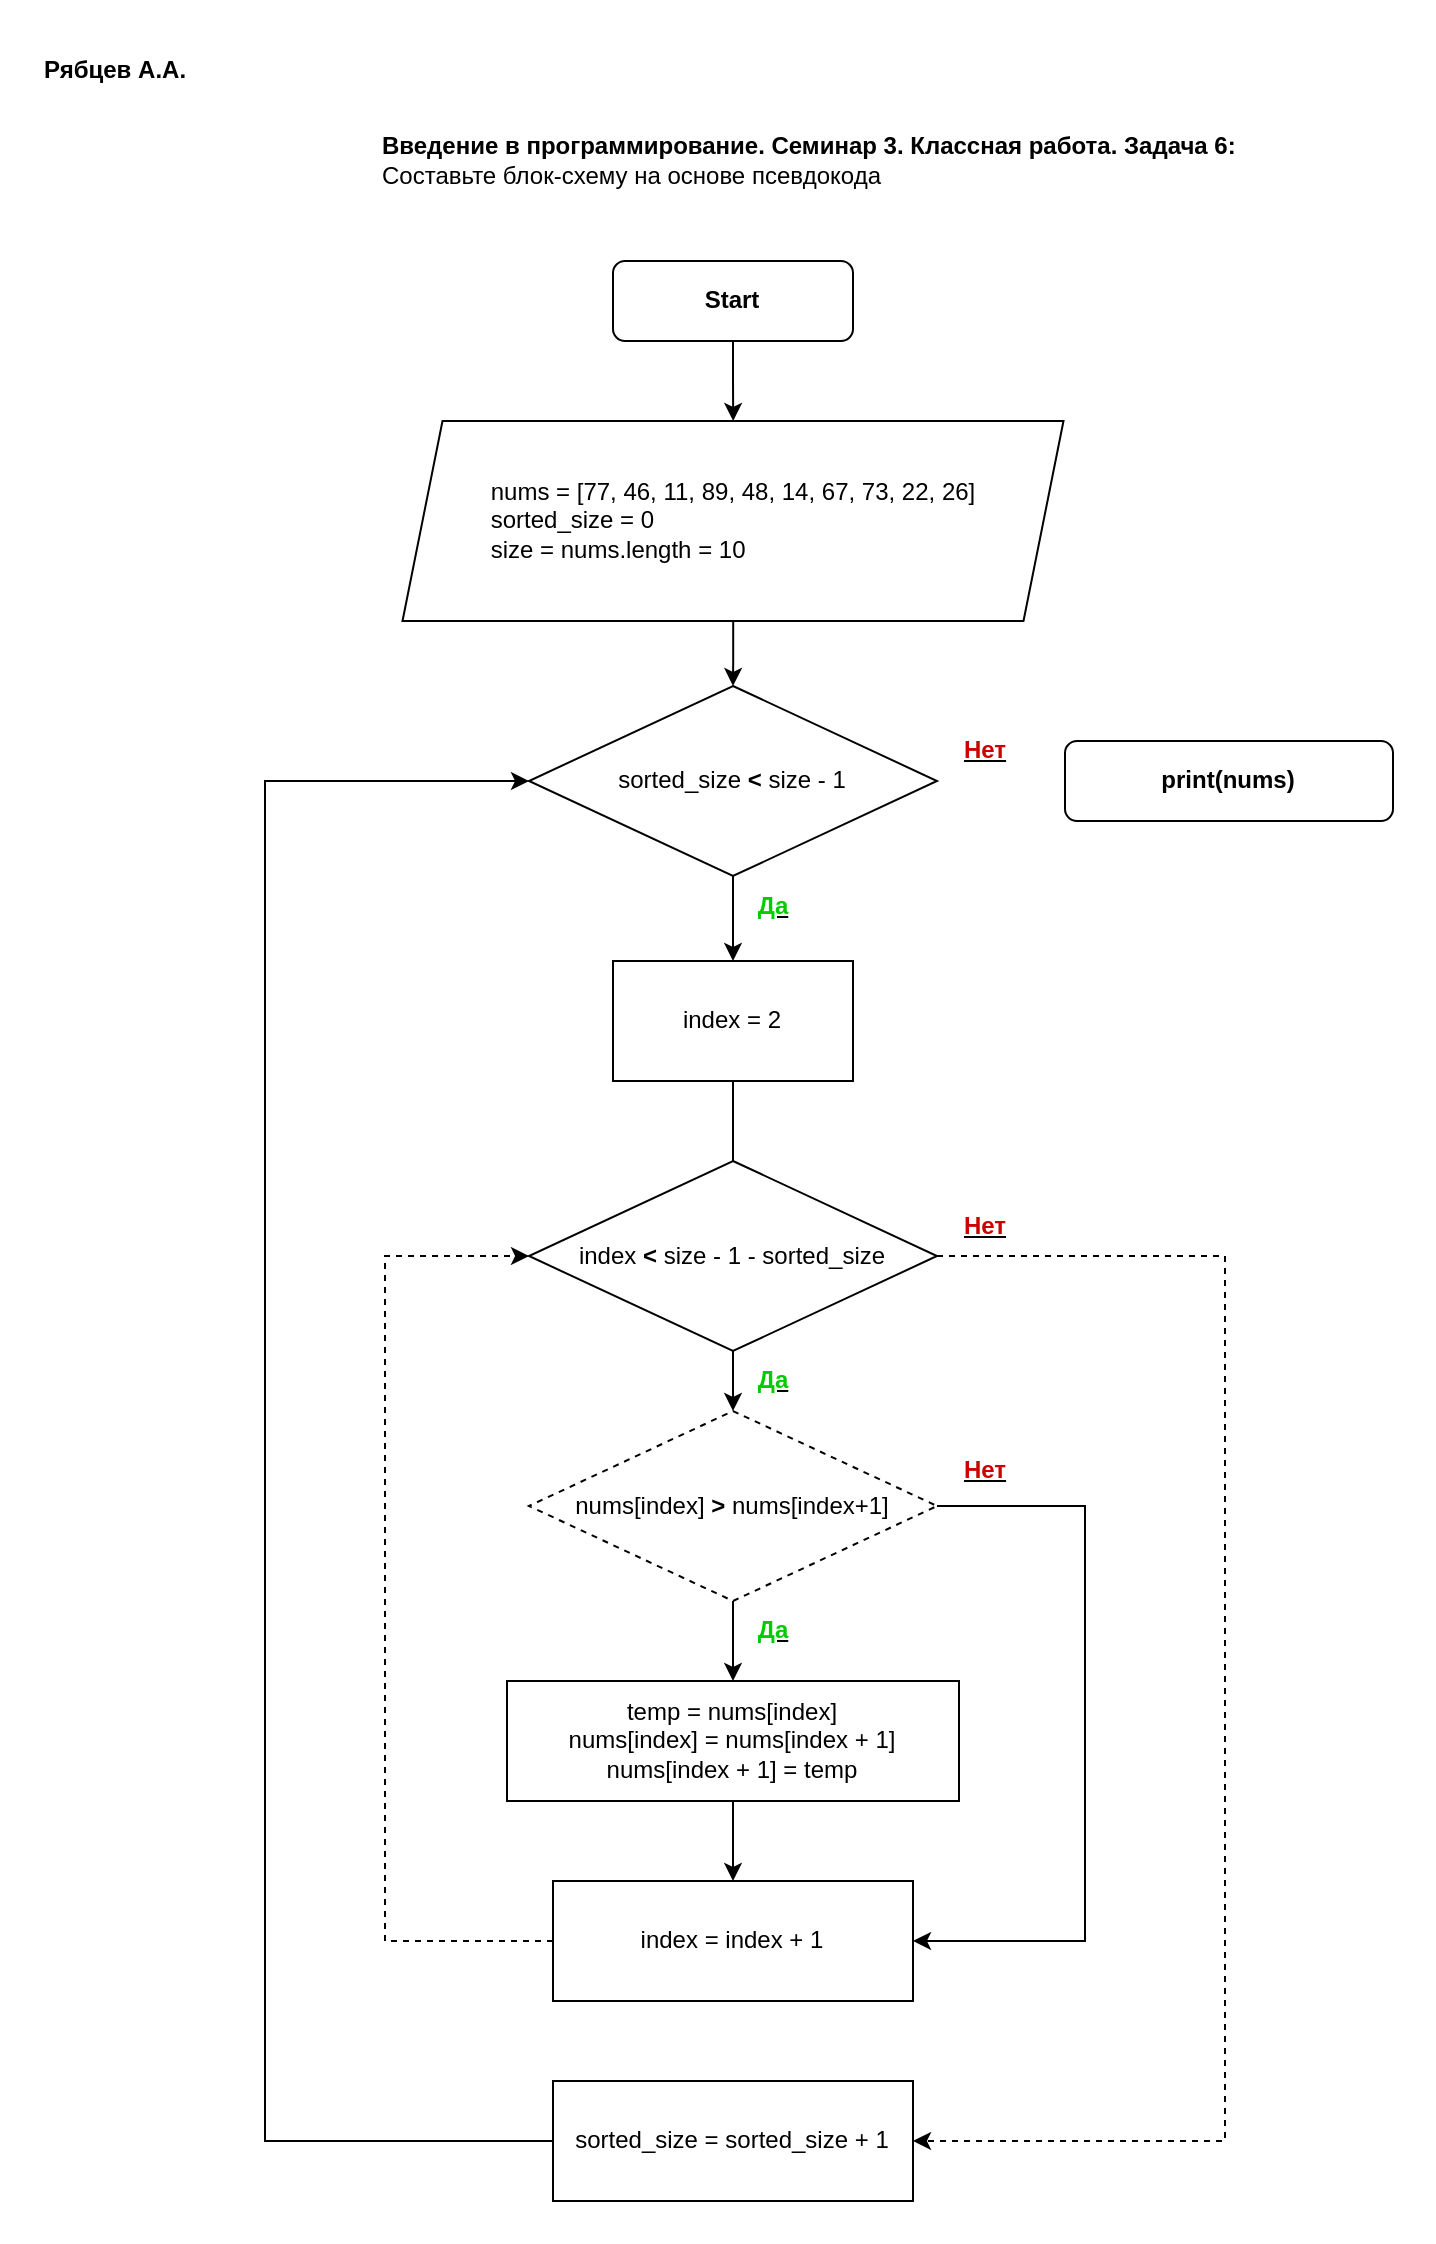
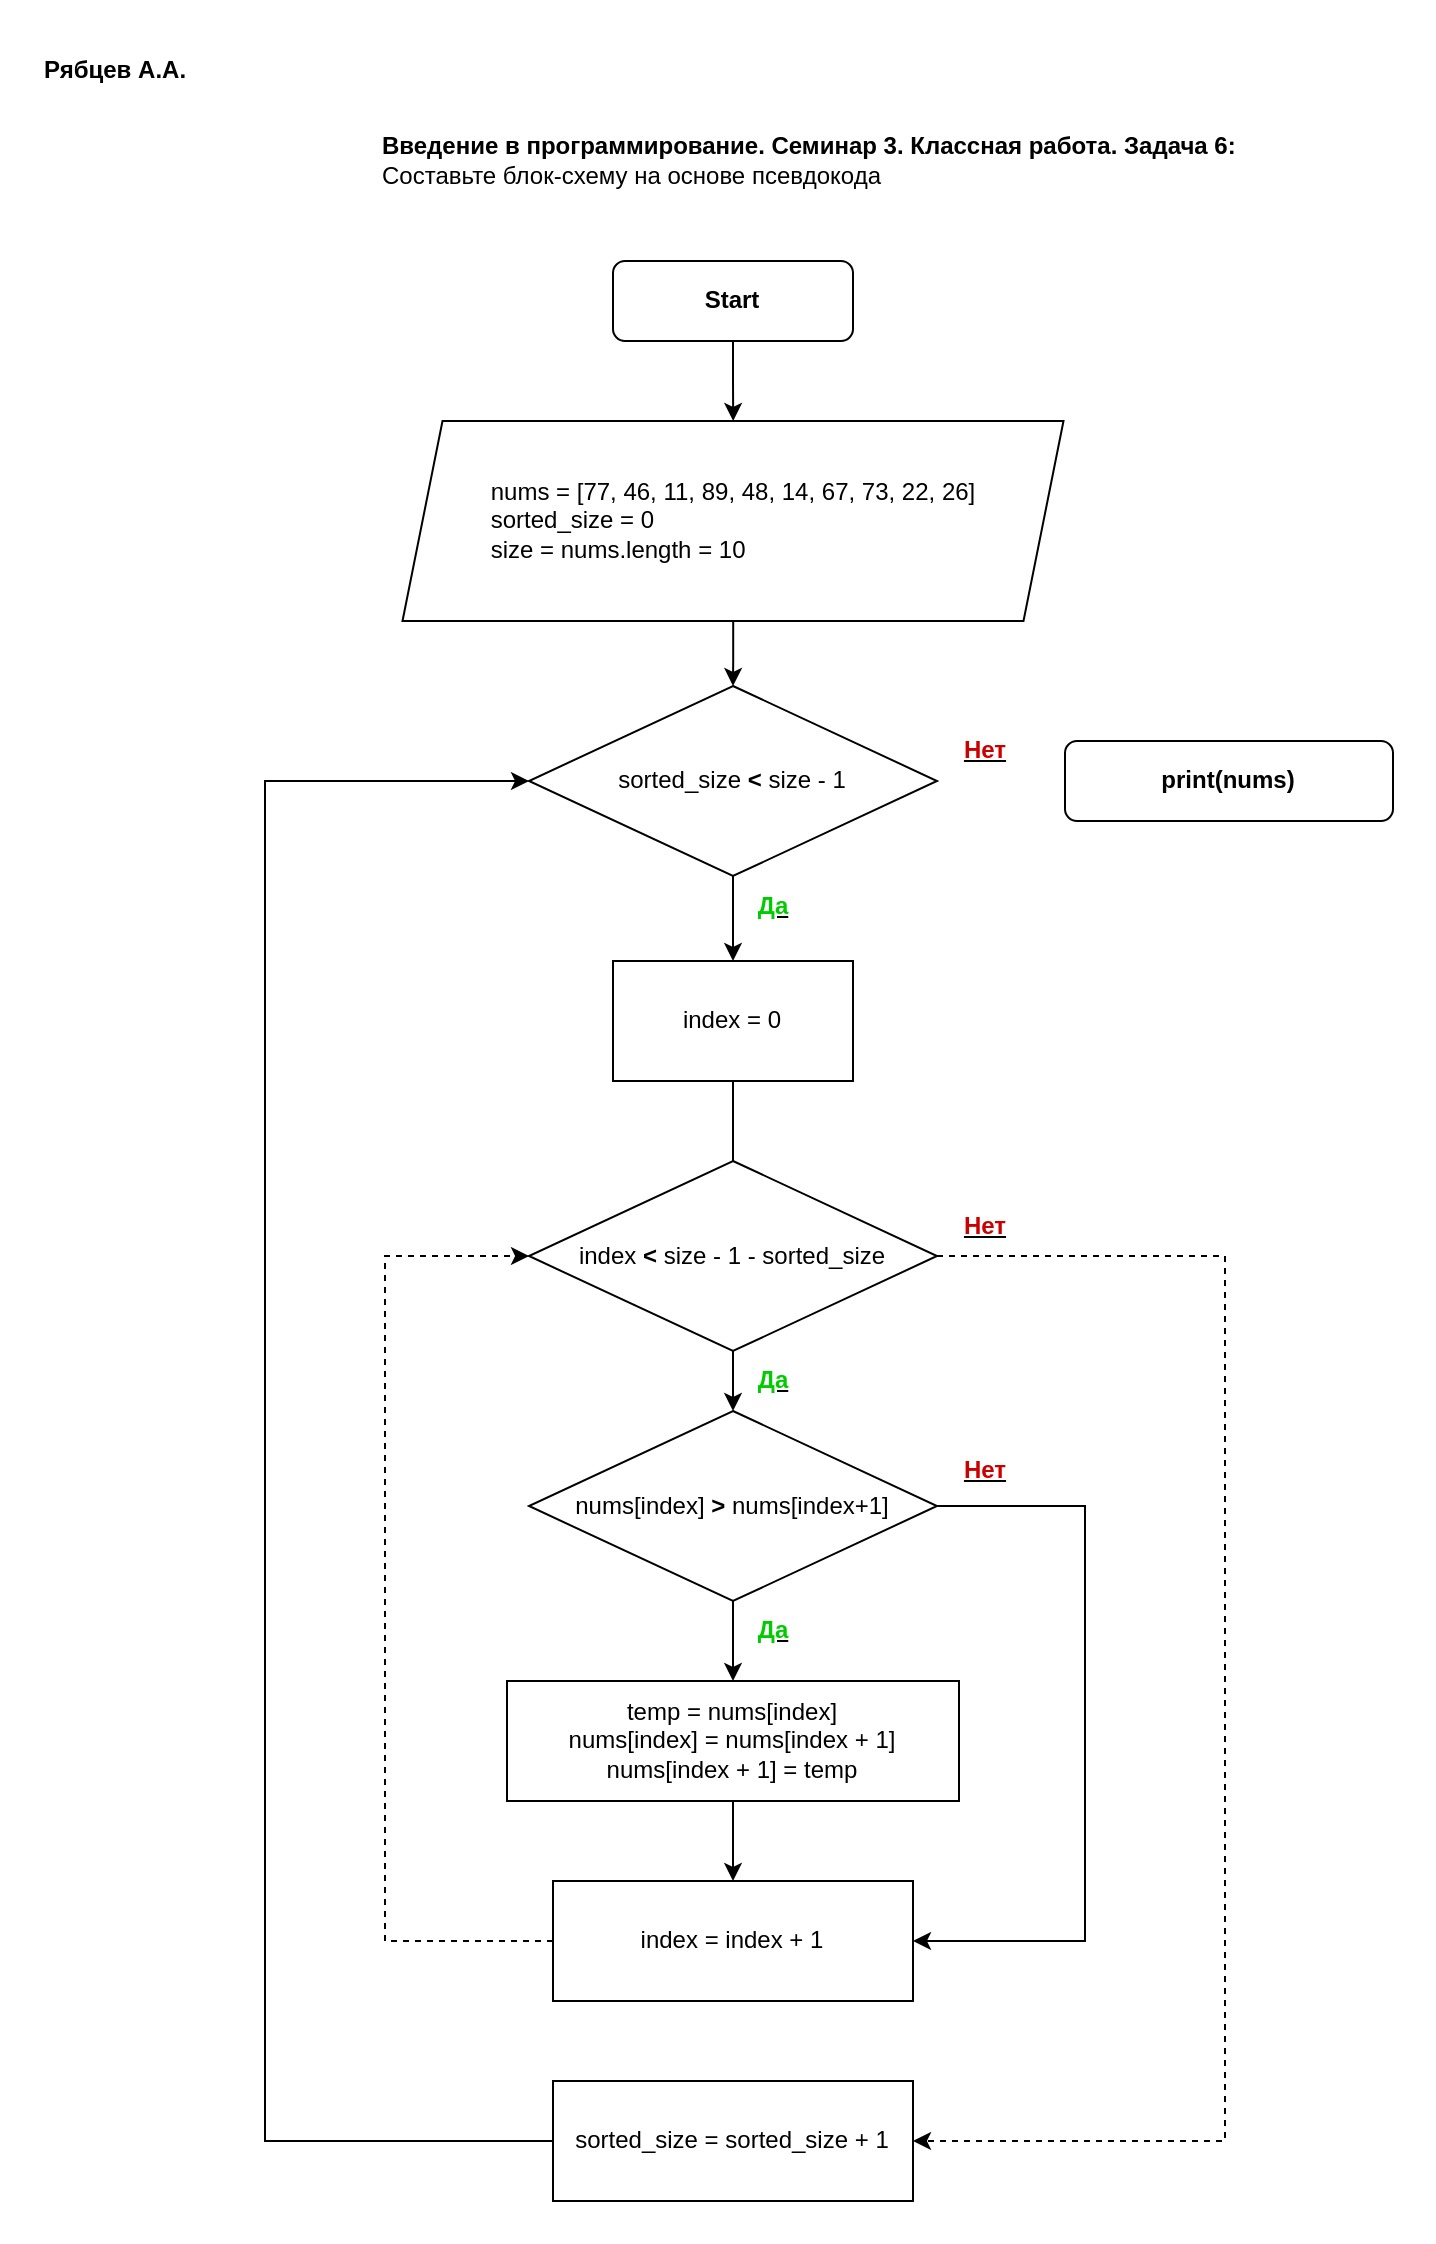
- <mxCell id="28" value="index = 2" style="rounded=0;whiteSpace=wrap;html=1;" vertex="1" parent="1"><mxGeometry x="306" y="480" width="120" height="60" as="geometry" /></mxCell>
+ <mxCell id="28" value="index = 0" style="rounded=0;whiteSpace=wrap;html=1;" vertex="1" parent="1"><mxGeometry x="306" y="480" width="120" height="60" as="geometry" /></mxCell>
- <mxCell id="20" value="nums[index] &lt;b&gt;&amp;gt;&lt;/b&gt;&amp;nbsp;nums[index+1]" style="rhombus;whiteSpace=wrap;html=1;dashed=1;" vertex="1" parent="1"><mxGeometry x="264" y="705" width="204" height="95" as="geometry" /></mxCell>
+ <mxCell id="20" value="nums[index] &lt;b&gt;&amp;gt;&lt;/b&gt;&amp;nbsp;nums[index+1]" style="rhombus;whiteSpace=wrap;html=1;" vertex="1" parent="1"><mxGeometry x="264" y="705" width="204" height="95" as="geometry" /></mxCell>
